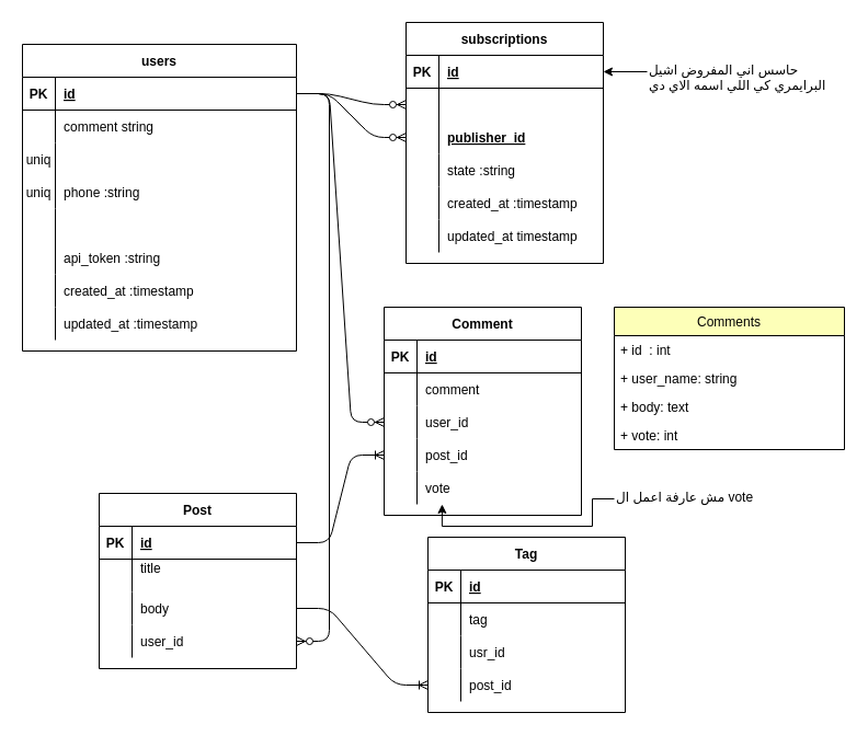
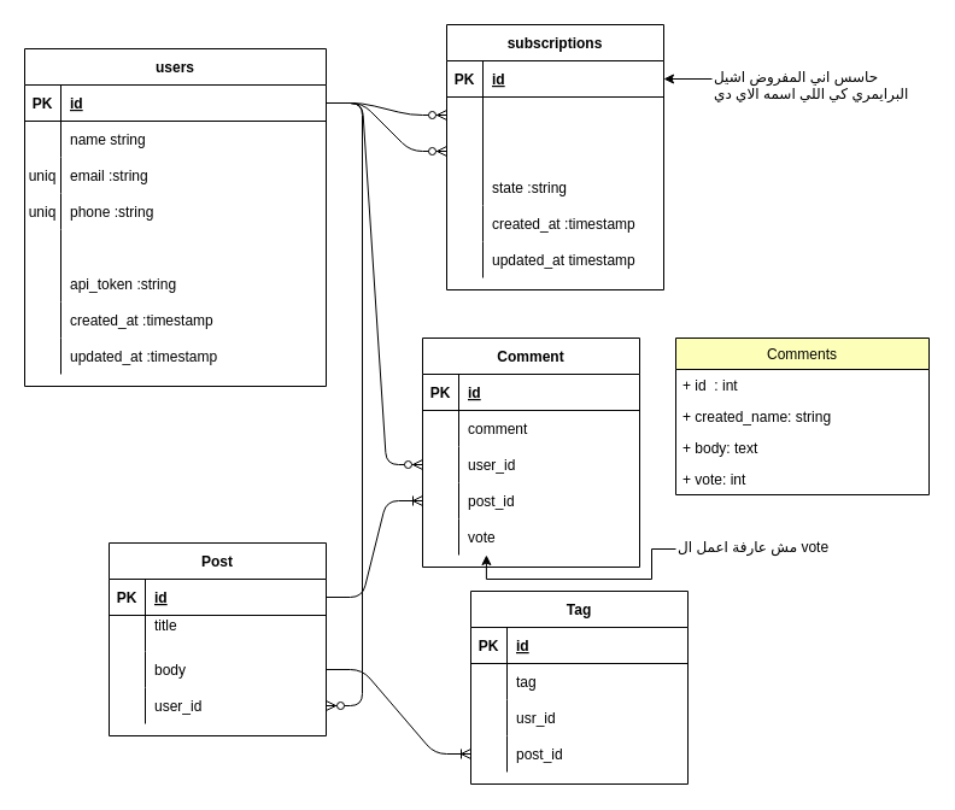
- <mxCell id="8" value="comment string" style="shape=partialRectangle;overflow=hidden;connectable=0;fillColor=none;top=0;left=0;bottom=0;right=0;align=left;spacingLeft=6;" parent="6" vertex="1"><mxGeometry x="30" width="220" height="30" as="geometry" /></mxCell>
+ <mxCell id="8" value="name string" style="shape=partialRectangle;overflow=hidden;connectable=0;fillColor=none;top=0;left=0;bottom=0;right=0;align=left;spacingLeft=6;" parent="6" vertex="1"><mxGeometry x="30" width="220" height="30" as="geometry" /></mxCell>
- <mxCell id="39" value="publisher_id" style="shape=partialRectangle;connectable=0;fillColor=none;top=0;left=0;bottom=0;right=0;align=left;spacingLeft=6;overflow=hidden;fontStyle=5" parent="37" vertex="1"><mxGeometry x="30" width="150" height="30" as="geometry" /></mxCell>
+ <mxCell id="11" value="email :string" style="shape=partialRectangle;overflow=hidden;connectable=0;fillColor=none;top=0;left=0;bottom=0;right=0;align=left;spacingLeft=6;" parent="9" vertex="1"><mxGeometry x="30" width="220" height="30" as="geometry" /></mxCell>
- <mxCell id="28" value="+ user_name: string" style="text;strokeColor=none;fillColor=none;align=left;verticalAlign=top;spacingLeft=4;spacingRight=4;overflow=hidden;rotatable=0;points=[[0,0.5],[1,0.5]];portConstraint=eastwest;" parent="26" vertex="1"><mxGeometry y="52" width="210" height="26" as="geometry" /></mxCell>
+ <mxCell id="28" value="+ created_name: string" style="text;strokeColor=none;fillColor=none;align=left;verticalAlign=top;spacingLeft=4;spacingRight=4;overflow=hidden;rotatable=0;points=[[0,0.5],[1,0.5]];portConstraint=eastwest;" parent="26" vertex="1"><mxGeometry y="52" width="210" height="26" as="geometry" /></mxCell>
